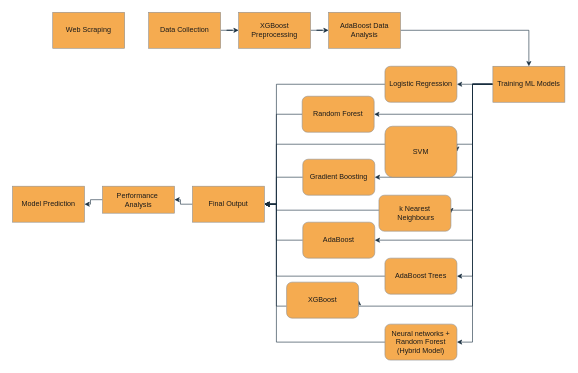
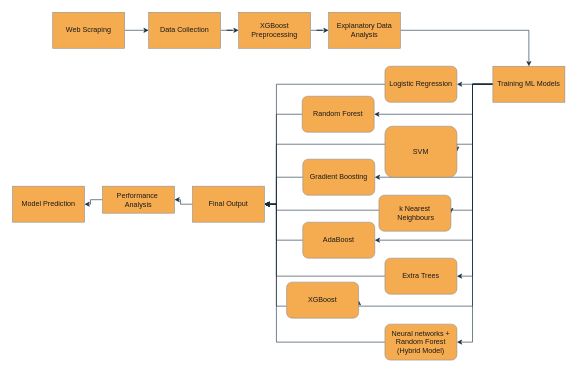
+ <mxCell id="6" style="edgeStyle=orthogonalEdgeStyle;rounded=0;orthogonalLoop=1;jettySize=auto;html=1;entryX=0;entryY=0.5;entryDx=0;entryDy=0;labelBackgroundColor=none;strokeColor=#182E3E;fontColor=default;" parent="1" source="7" target="3" edge="1"><mxGeometry relative="1" as="geometry" /></mxCell>
- <mxCell id="9" value="AdaBoost Data Analysis" style="rounded=0;whiteSpace=wrap;html=1;labelBackgroundColor=none;fillColor=#F5AB50;strokeColor=#909090;fontColor=#1A1A1A;" parent="1" vertex="1"><mxGeometry x="547" y="20" width="120" height="60" as="geometry" /></mxCell>
+ <mxCell id="9" value="Explanatory Data Analysis" style="rounded=0;whiteSpace=wrap;html=1;labelBackgroundColor=none;fillColor=#F5AB50;strokeColor=#909090;fontColor=#1A1A1A;" parent="1" vertex="1"><mxGeometry x="547" y="20" width="120" height="60" as="geometry" /></mxCell>
- <mxCell id="33" value="AdaBoost Trees" style="rounded=1;whiteSpace=wrap;html=1;labelBackgroundColor=none;fillColor=#F5AB50;strokeColor=#909090;fontColor=#1A1A1A;" parent="1" vertex="1"><mxGeometry x="641" y="430" width="120" height="60" as="geometry" /></mxCell>
+ <mxCell id="33" value="Extra Trees" style="rounded=1;whiteSpace=wrap;html=1;labelBackgroundColor=none;fillColor=#F5AB50;strokeColor=#909090;fontColor=#1A1A1A;" parent="1" vertex="1"><mxGeometry x="641" y="430" width="120" height="60" as="geometry" /></mxCell>
